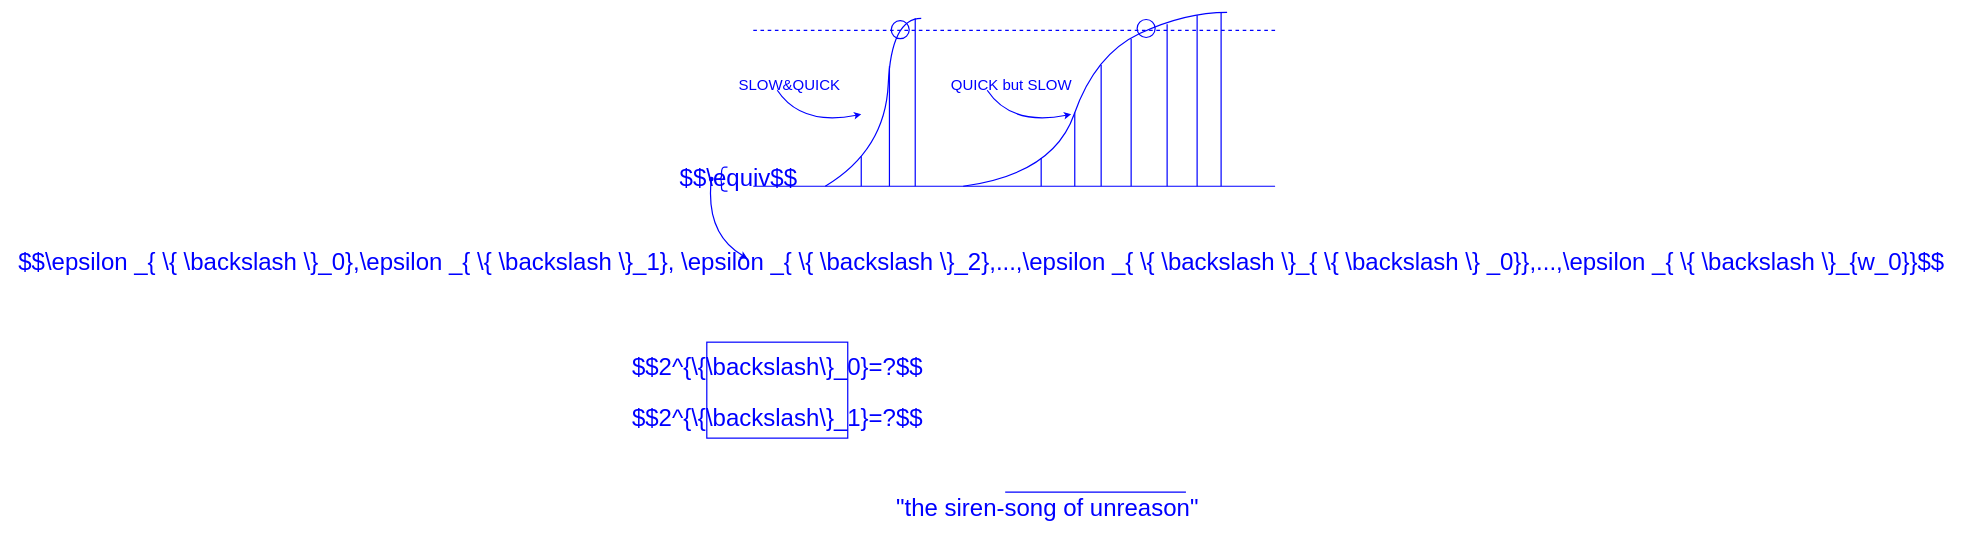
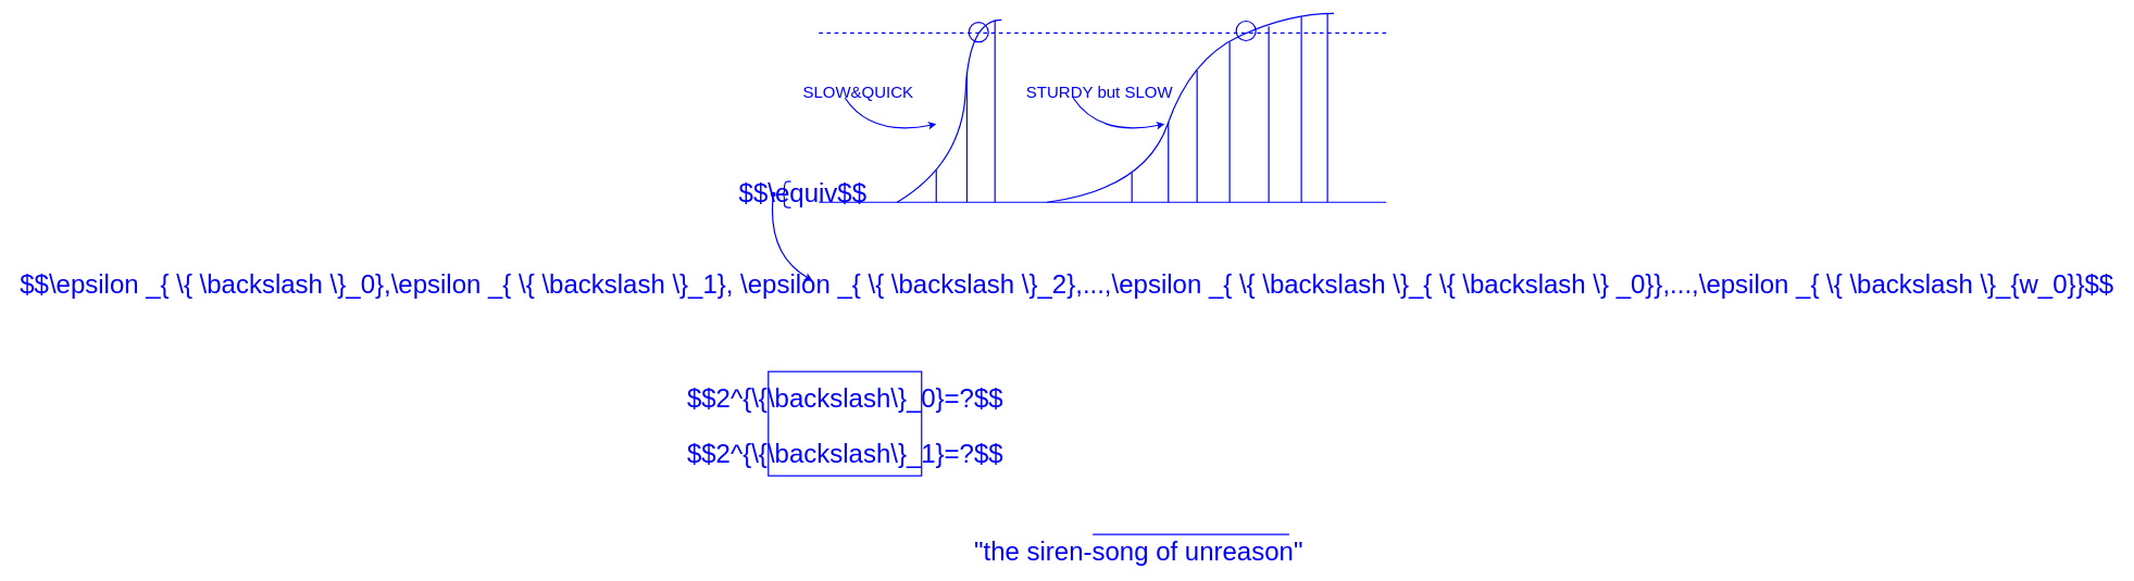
- <mxCell id="19" value="QUICK but SLOW" style="text;html=1;align=center;verticalAlign=middle;resizable=0;points=[];autosize=1;strokeColor=none;fillColor=none;fontSize=25;fontColor=#0000FF;" vertex="1" parent="1"><mxGeometry x="1565" y="120" width="240" height="40" as="geometry" /></mxCell>
+ <mxCell id="19" value="STURDY but SLOW" style="text;html=1;align=center;verticalAlign=middle;resizable=0;points=[];autosize=1;strokeColor=none;fillColor=none;fontSize=25;fontColor=#0000FF;" vertex="1" parent="1"><mxGeometry x="1565" y="120" width="240" height="40" as="geometry" /></mxCell>
